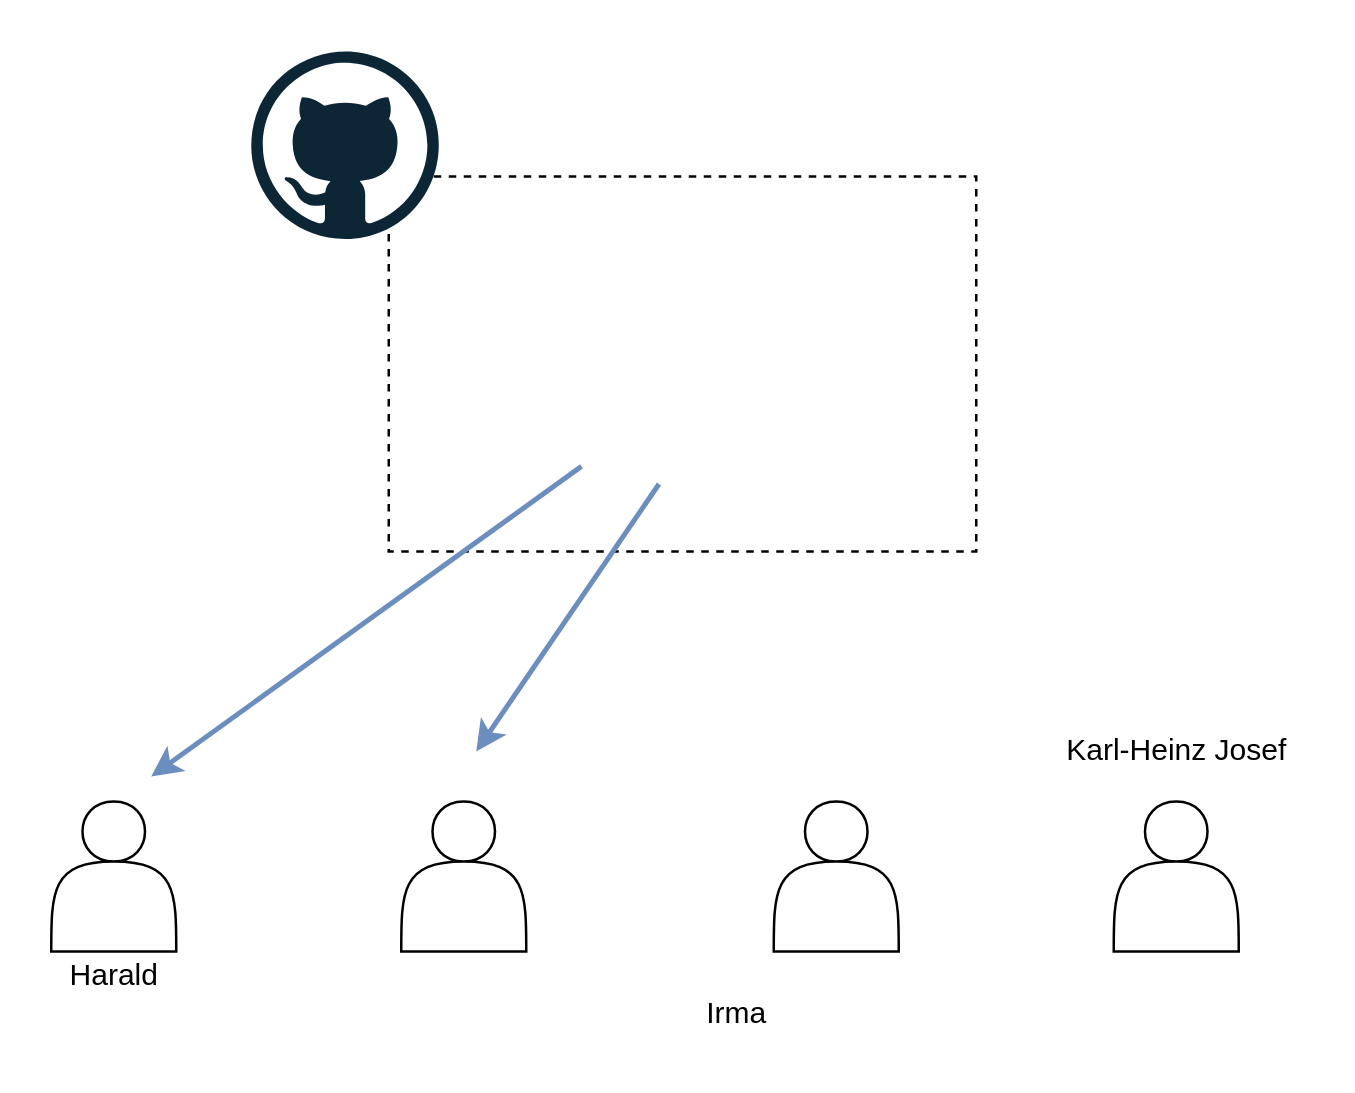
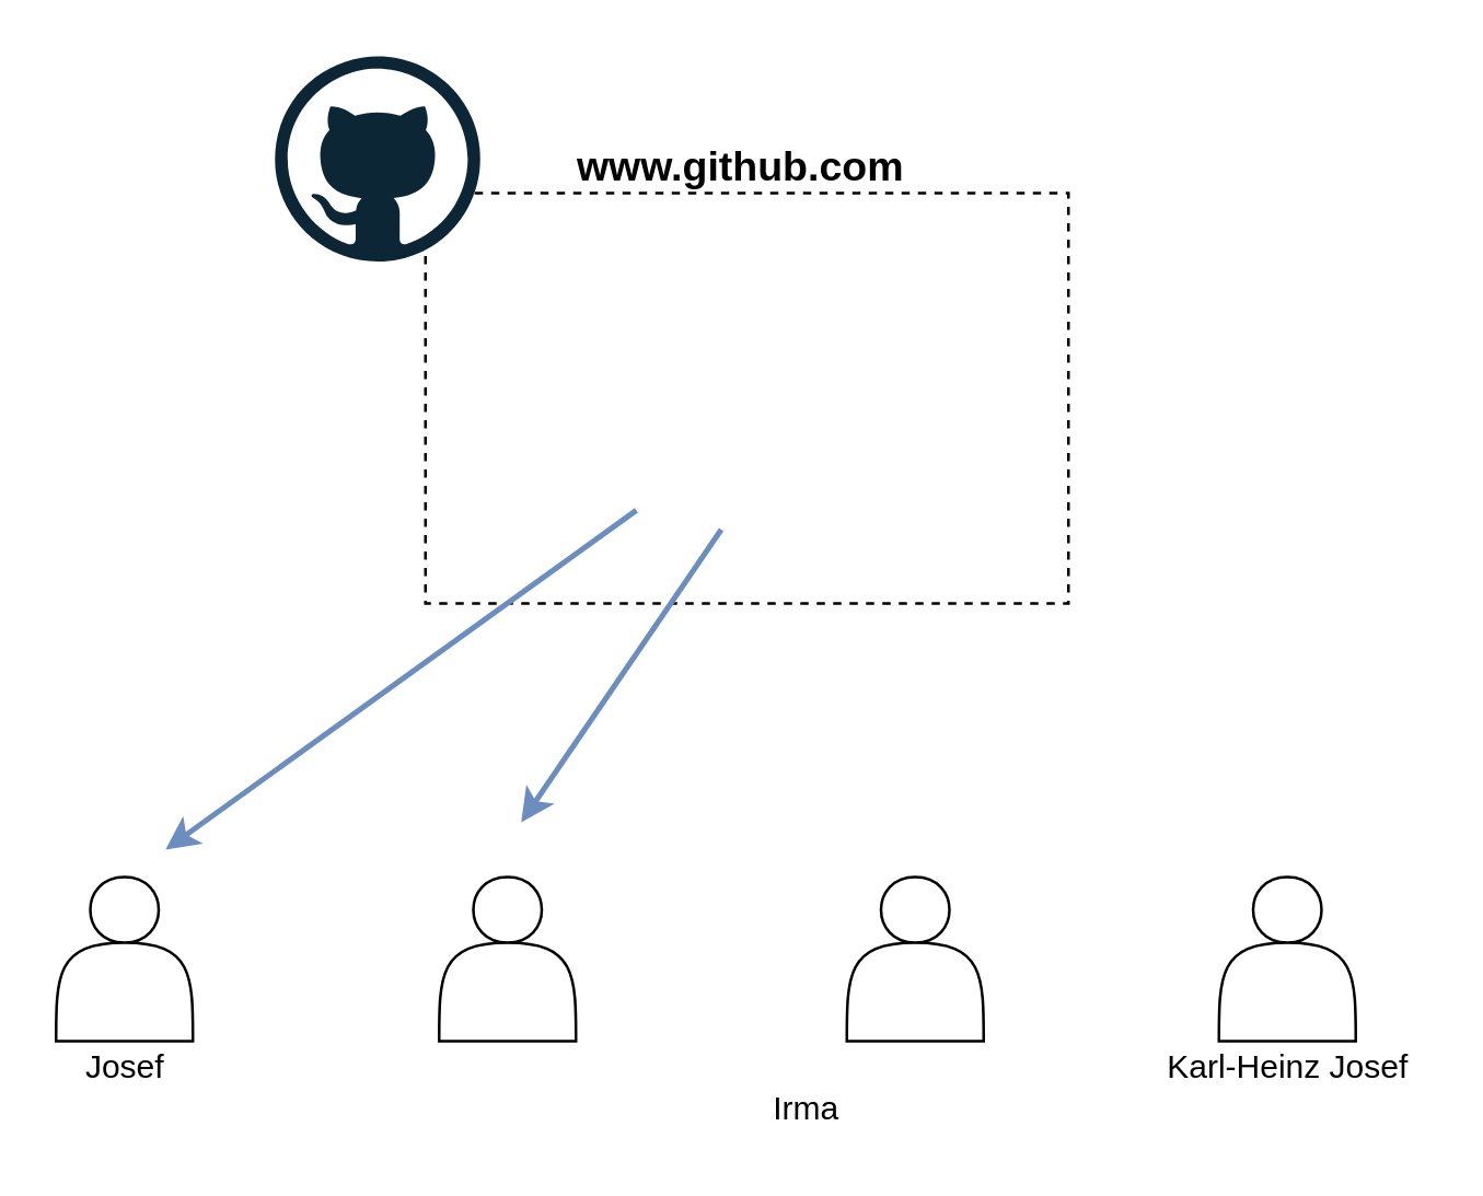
+ <mxCell id="11" value="www.github.com" style="text;html=1;align=center;verticalAlign=middle;resizable=0;points=[];autosize=1;fontStyle=1;fontSize=15;" parent="1" vertex="1"><mxGeometry x="205" y="50" width="130" height="20" as="geometry" /></mxCell>
- <mxCell id="8" value="Karl-Heinz Josef" style="text;html=1;align=center;verticalAlign=middle;resizable=0;points=[];autosize=1;" parent="1" vertex="1"><mxGeometry x="420" y="290" width="100" height="20" as="geometry" /></mxCell>
+ <mxCell id="8" value="Karl-Heinz Josef" style="text;html=1;align=center;verticalAlign=middle;resizable=0;points=[];autosize=1;" parent="1" vertex="1"><mxGeometry x="420" y="380" width="100" height="20" as="geometry" /></mxCell>
- <mxCell id="7" value="Harald" style="text;html=1;align=center;verticalAlign=middle;resizable=0;points=[];autosize=1;" parent="1" vertex="1"><mxGeometry x="20" y="380" width="50" height="20" as="geometry" /></mxCell>
+ <mxCell id="7" value="Josef" style="text;html=1;align=center;verticalAlign=middle;resizable=0;points=[];autosize=1;" parent="1" vertex="1"><mxGeometry x="20" y="380" width="50" height="20" as="geometry" /></mxCell>
